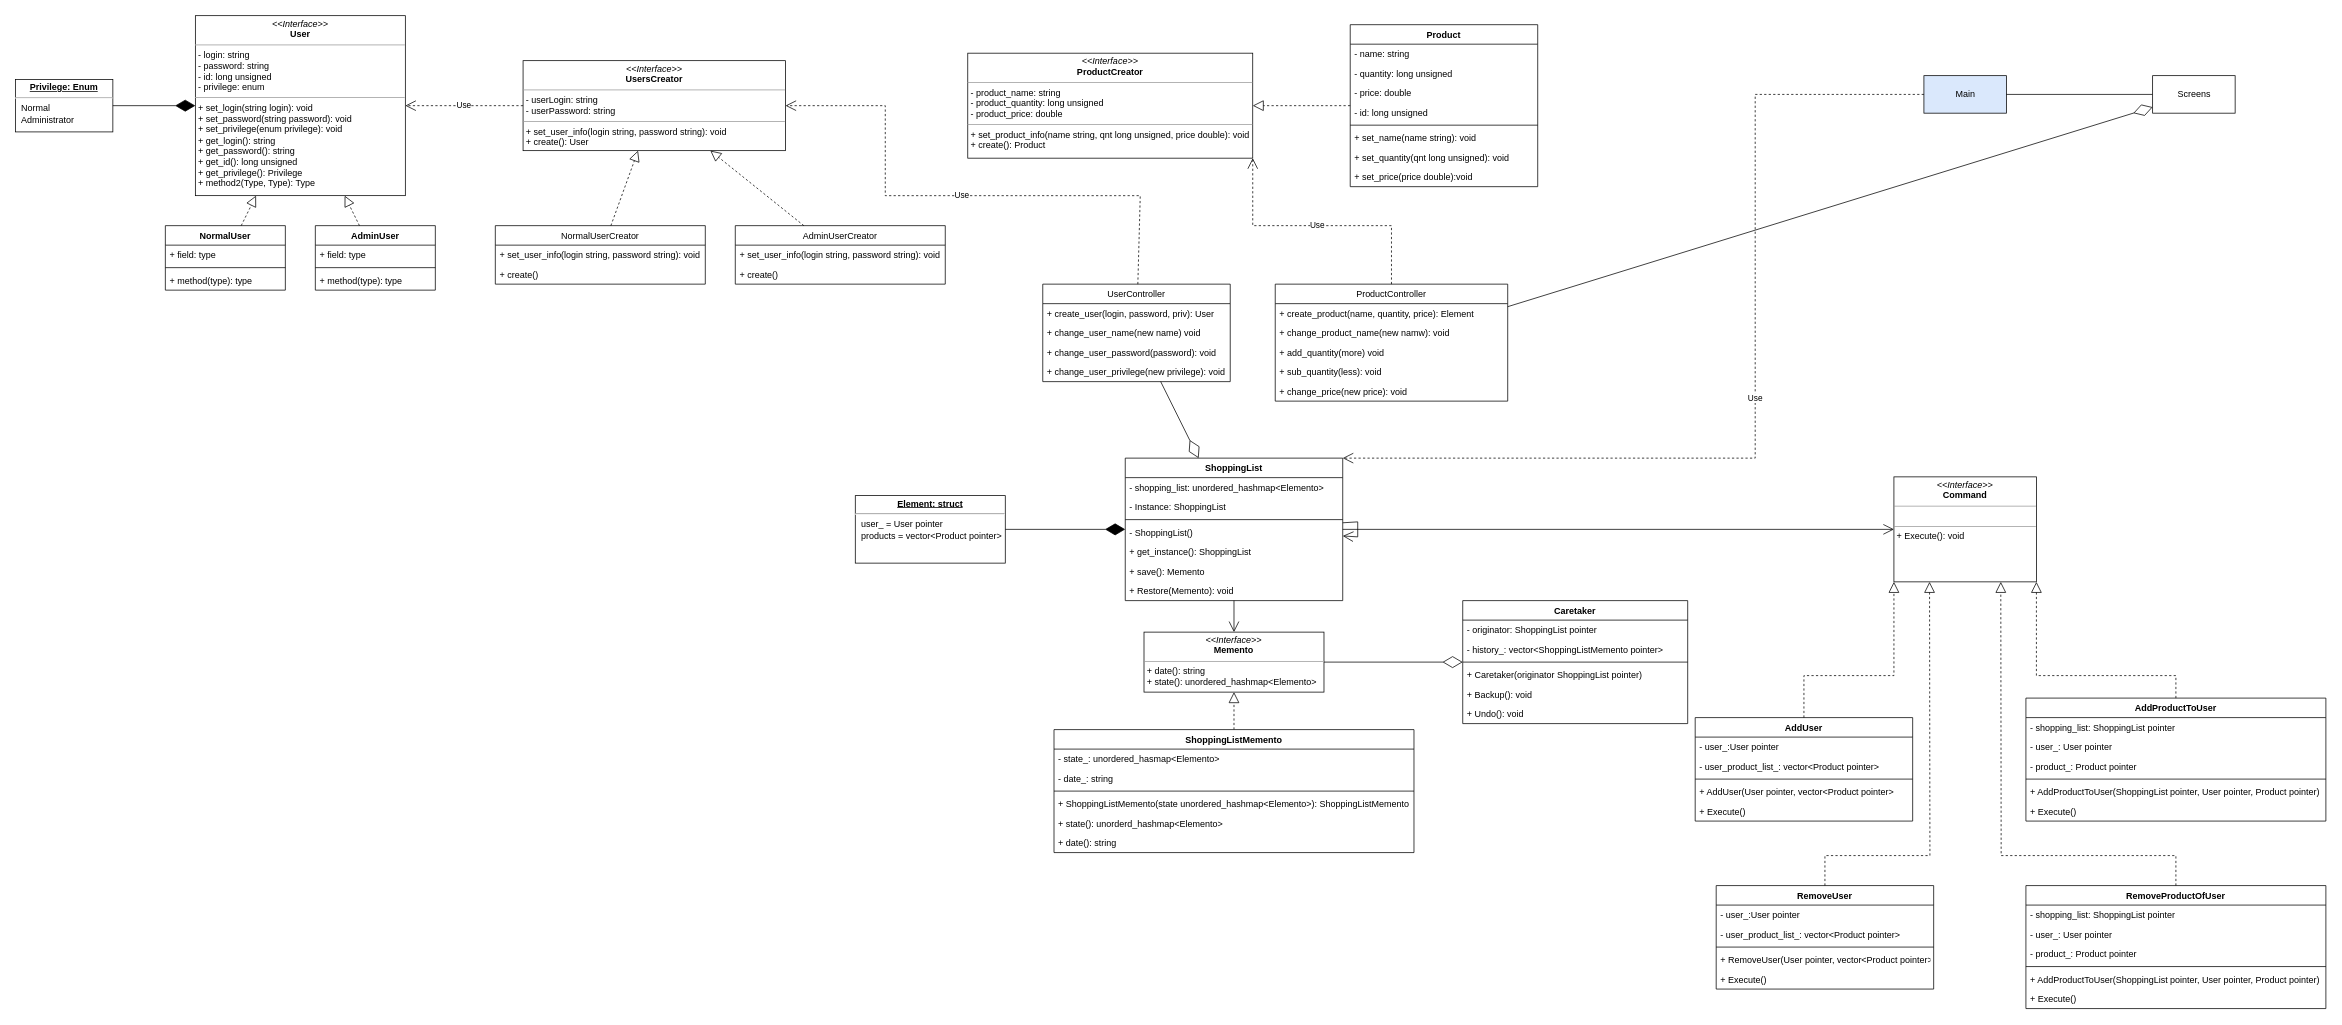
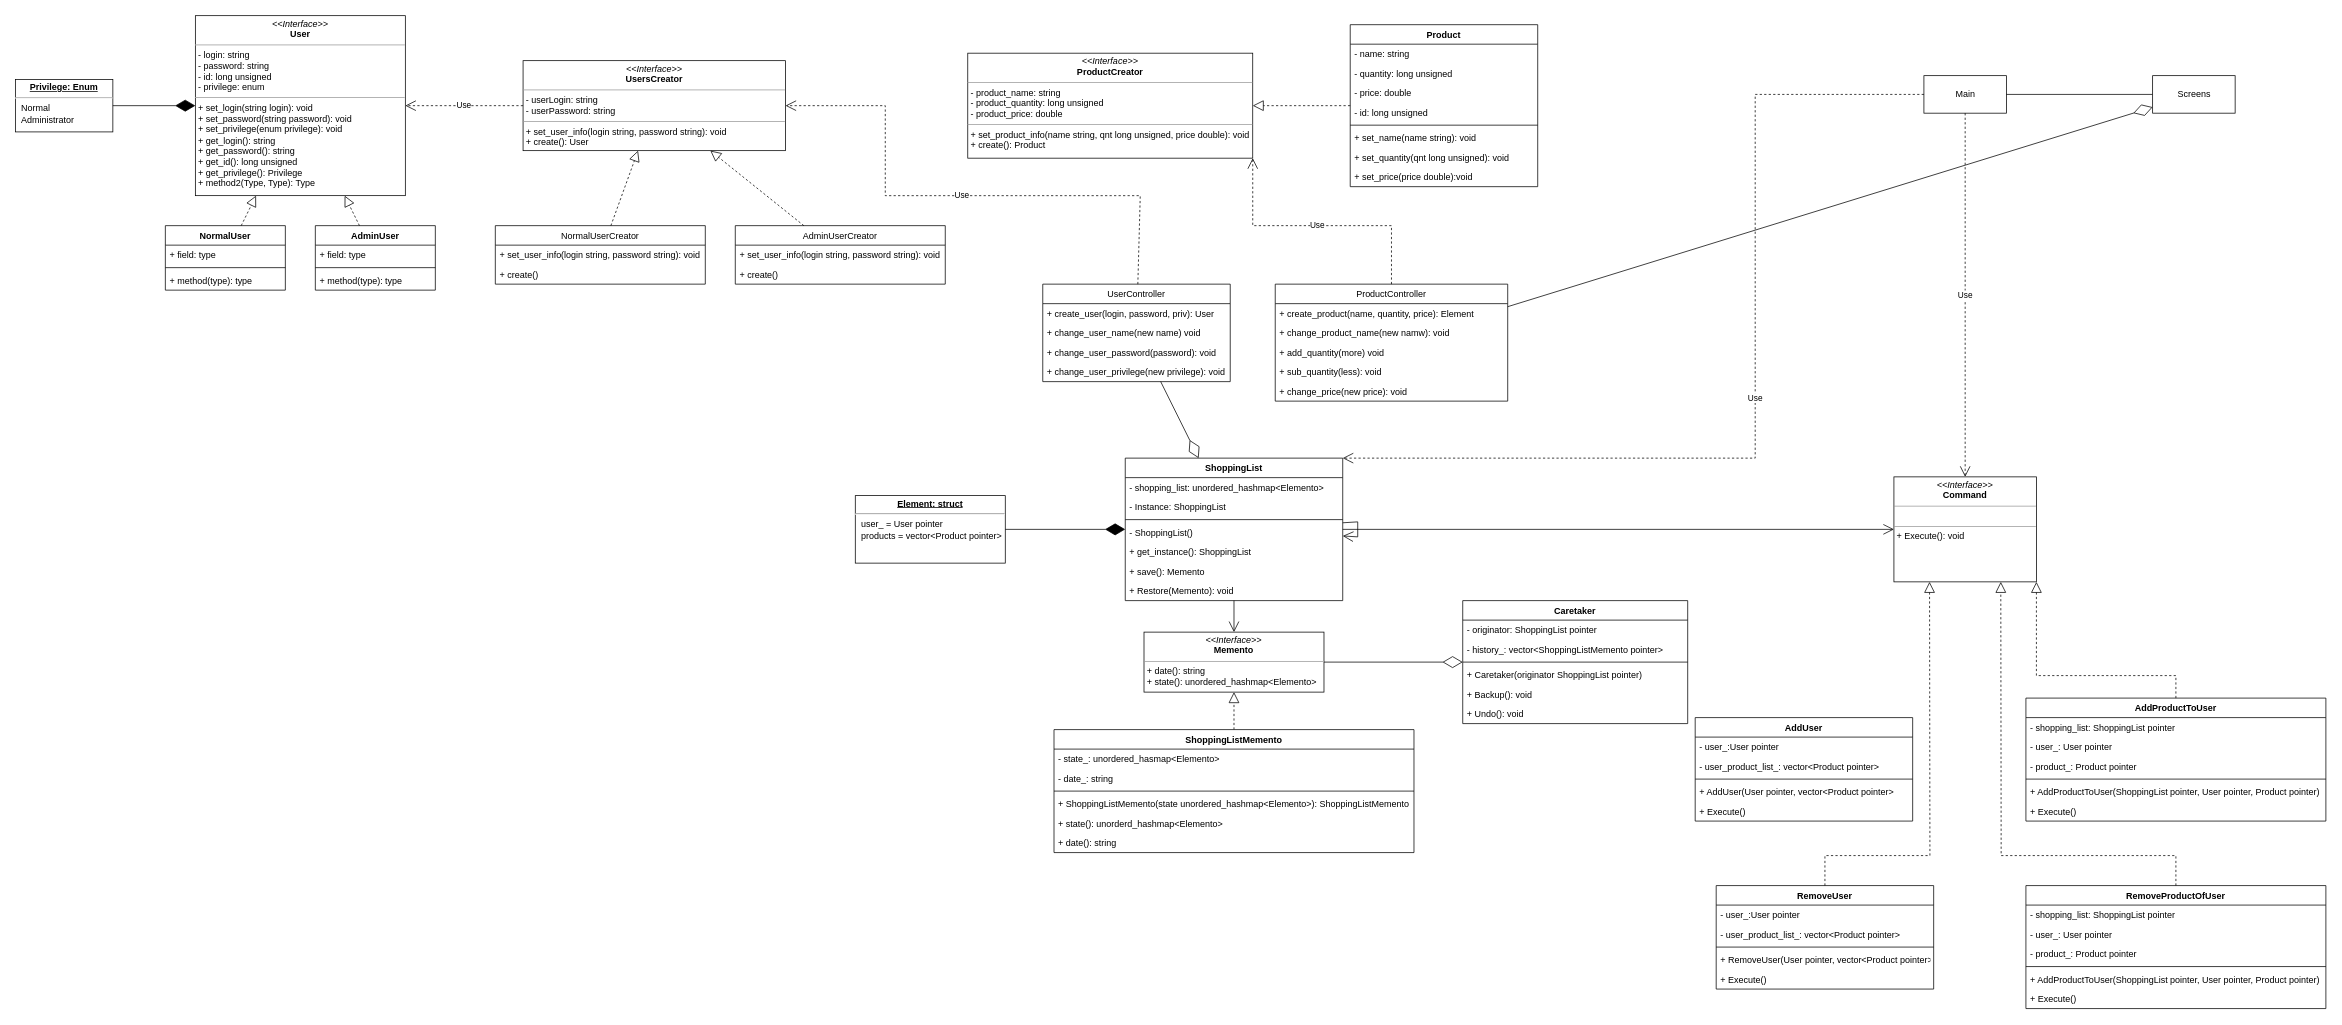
- <mxCell id="96" value="Main" style="html=1;fillColor=#dae8fc;" vertex="1" parent="1"><mxGeometry x="2565" y="100" width="110" height="50" as="geometry" /></mxCell>
+ <mxCell id="96" value="Main" style="html=1;" vertex="1" parent="1"><mxGeometry x="2565" y="100" width="110" height="50" as="geometry" /></mxCell>
+ <mxCell id="97" value="Use" style="endArrow=open;endSize=12;dashed=1;html=1;rounded=0;" edge="1" parent="1" source="96" target="79"><mxGeometry width="160" relative="1" as="geometry"><mxPoint x="2490" y="200" as="sourcePoint" /><mxPoint x="2650" y="200" as="targetPoint" /></mxGeometry></mxCell>
- <mxCell id="86" value="" style="endArrow=block;dashed=1;endFill=0;endSize=12;html=1;rounded=0;entryX=0;entryY=1;entryDx=0;entryDy=0;" edge="1" parent="1" source="80" target="79"><mxGeometry width="160" relative="1" as="geometry"><mxPoint x="2390" y="690" as="sourcePoint" /><mxPoint x="2550" y="690" as="targetPoint" /><Array as="points"><mxPoint x="2405" y="900" /><mxPoint x="2525" y="900" /></Array></mxGeometry></mxCell>
